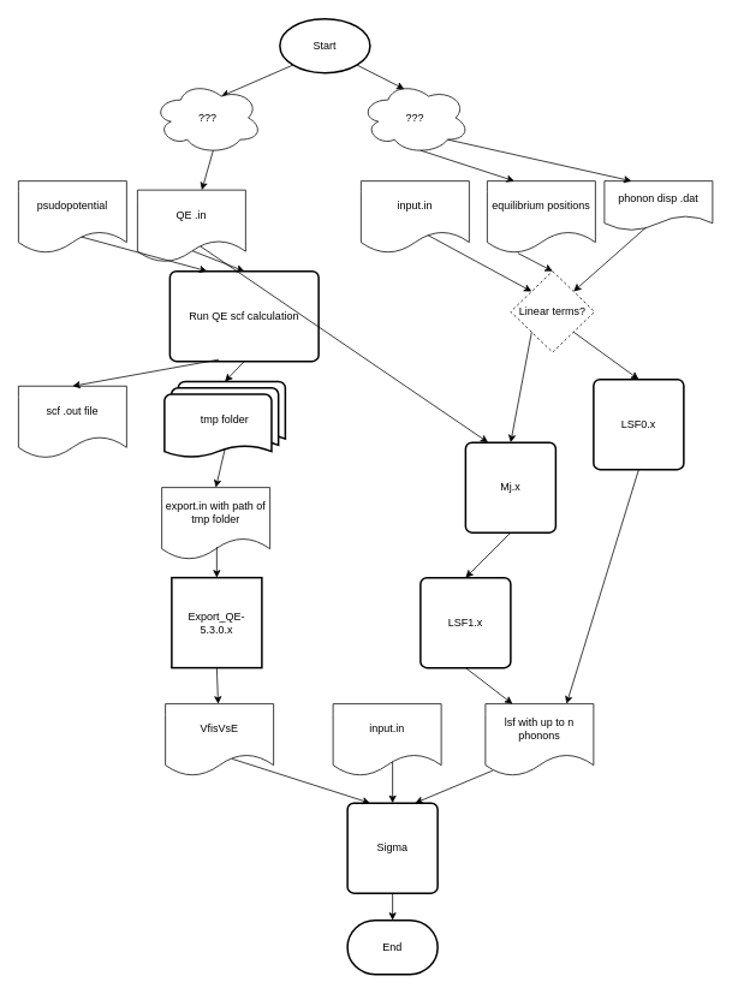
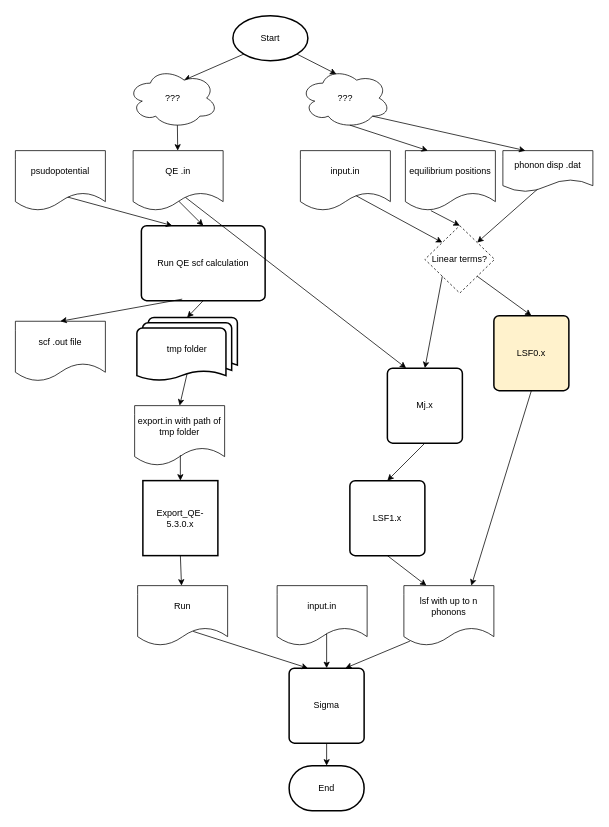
- <mxCell id="14" value="&lt;div&gt;QE .in&lt;/div&gt;" style="shape=document;whiteSpace=wrap;html=1;boundedLbl=1;" vertex="1" parent="1"><mxGeometry x="152" y="210" width="120" height="80" as="geometry" /></mxCell>
+ <mxCell id="14" value="&lt;div&gt;QE .in&lt;/div&gt;" style="shape=document;whiteSpace=wrap;html=1;boundedLbl=1;" vertex="1" parent="1"><mxGeometry x="177" y="200" width="120" height="80" as="geometry" /></mxCell>
- <mxCell id="29" value="LSF0.x" style="rounded=1;whiteSpace=wrap;html=1;absoluteArcSize=1;arcSize=14;strokeWidth=2;" vertex="1" parent="1"><mxGeometry x="658" y="420" width="100" height="100" as="geometry" /></mxCell>
+ <mxCell id="29" value="LSF0.x" style="rounded=1;whiteSpace=wrap;html=1;absoluteArcSize=1;arcSize=14;strokeWidth=2;fillColor=#fff2cc;" vertex="1" parent="1"><mxGeometry x="658" y="420" width="100" height="100" as="geometry" /></mxCell>
- <mxCell id="36" value="VfisVsE" style="shape=document;whiteSpace=wrap;html=1;boundedLbl=1;" vertex="1" parent="1"><mxGeometry x="183" y="780" width="120" height="80" as="geometry" /></mxCell>
+ <mxCell id="36" value="Run" style="shape=document;whiteSpace=wrap;html=1;boundedLbl=1;" vertex="1" parent="1"><mxGeometry x="183" y="780" width="120" height="80" as="geometry" /></mxCell>
